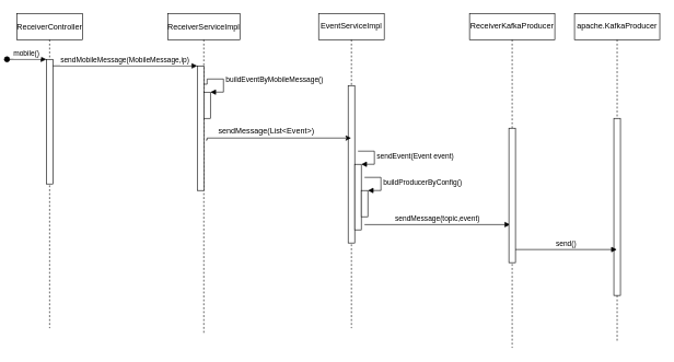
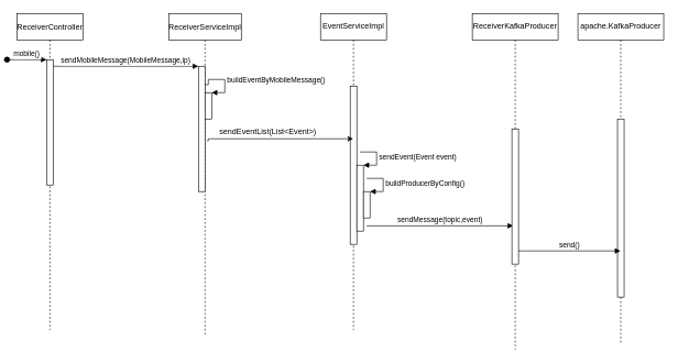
- <mxCell id="18" value="sendMessage(List&amp;lt;Event&amp;gt;)" style="text;html=1;align=center;verticalAlign=middle;resizable=0;points=[];autosize=1;" vertex="1" parent="1"><mxGeometry x="320" y="190" width="160" height="20" as="geometry" /></mxCell>
+ <mxCell id="18" value="sendEventList(List&amp;lt;Event&amp;gt;)" style="text;html=1;align=center;verticalAlign=middle;resizable=0;points=[];autosize=1;" vertex="1" parent="1"><mxGeometry x="320" y="190" width="160" height="20" as="geometry" /></mxCell>
